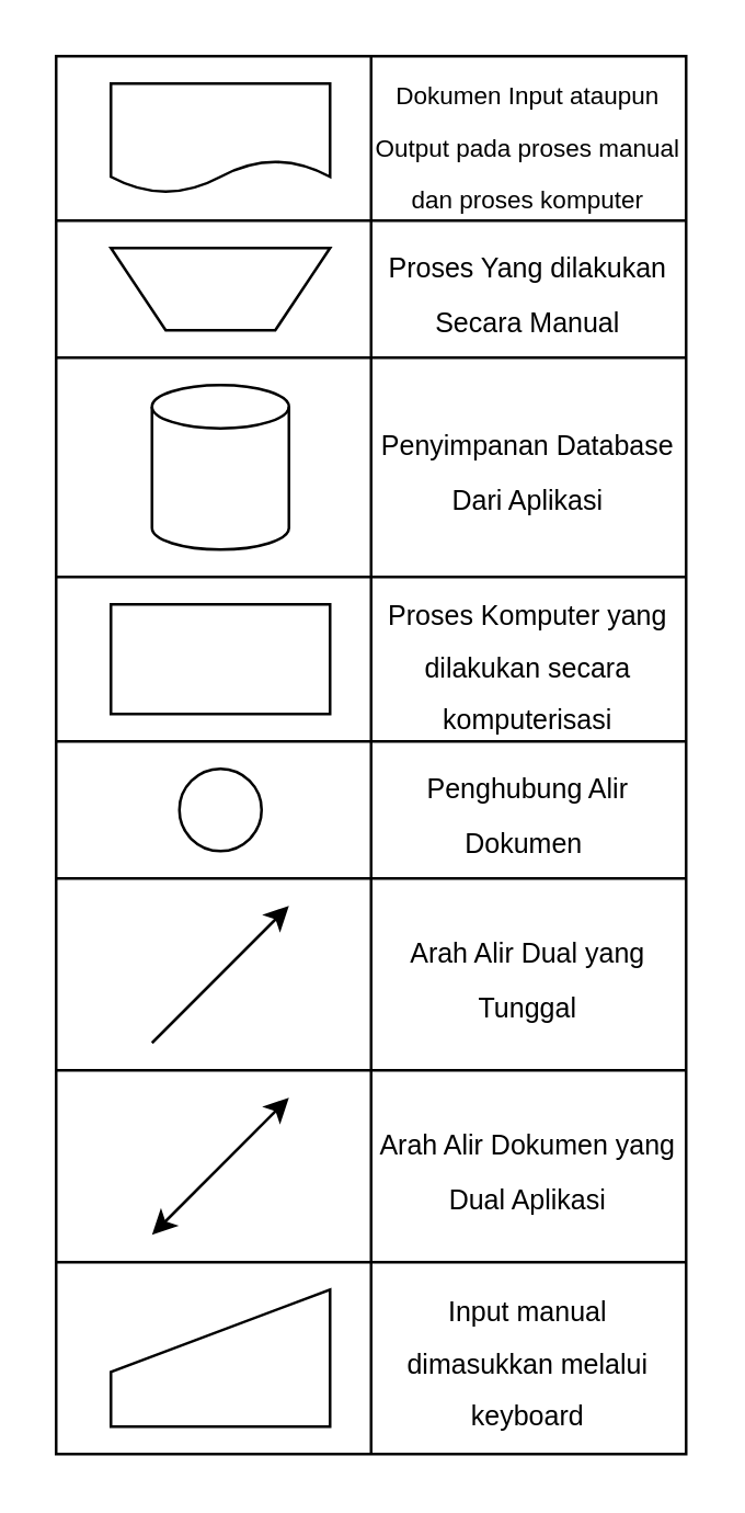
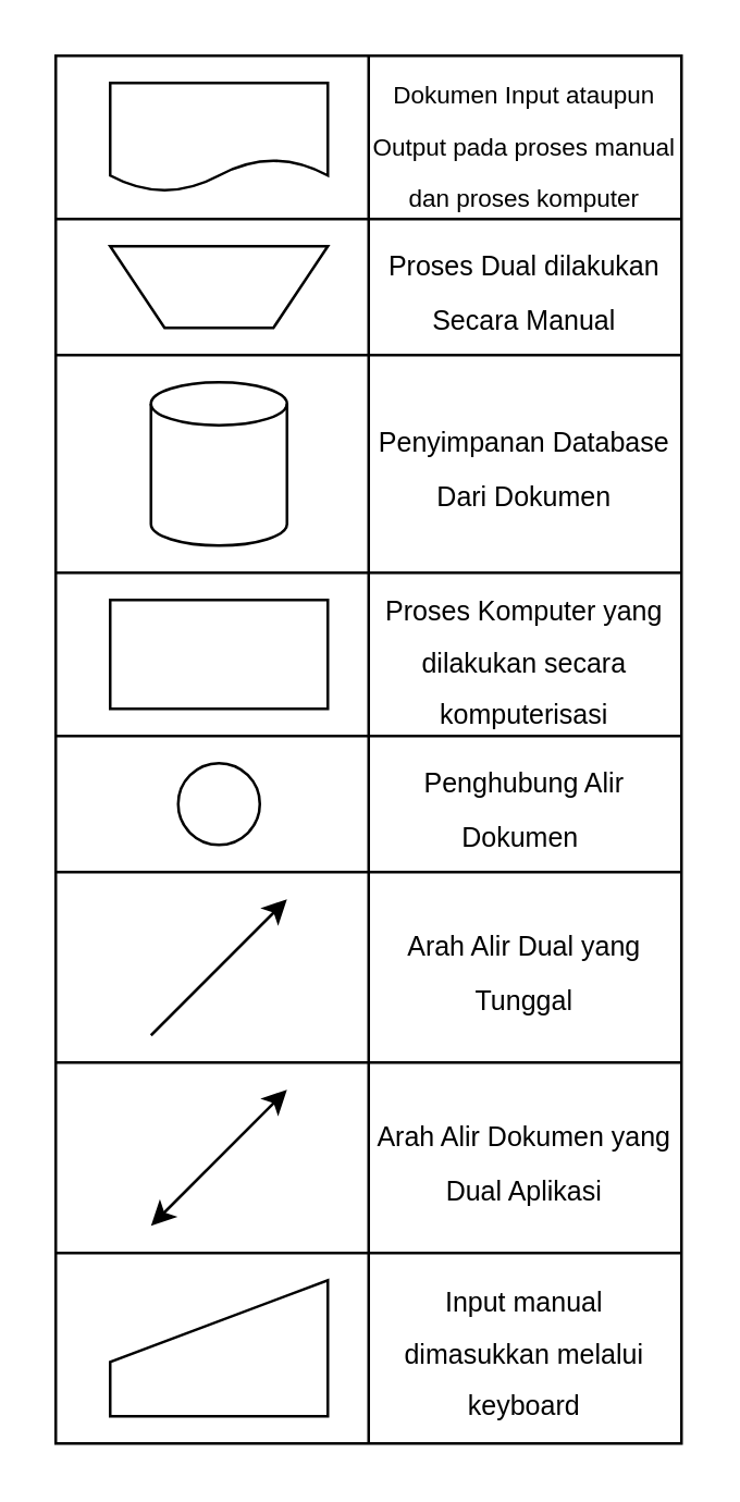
- <mxCell id="8" value="&lt;font style=&quot;font-size: 10px;&quot;&gt;Proses Yang dilakukan Secara Manual&lt;/font&gt;" style="shape=partialRectangle;html=1;whiteSpace=wrap;connectable=0;strokeColor=inherit;overflow=hidden;fillColor=none;top=0;left=0;bottom=0;right=0;pointerEvents=1;fontSize=16;" vertex="1" parent="6"><mxGeometry x="115" width="115" height="50" as="geometry"><mxRectangle width="115" height="50" as="alternateBounds" /></mxGeometry></mxCell>
+ <mxCell id="8" value="&lt;font style=&quot;font-size: 10px;&quot;&gt;Proses Dual dilakukan Secara Manual&lt;/font&gt;" style="shape=partialRectangle;html=1;whiteSpace=wrap;connectable=0;strokeColor=inherit;overflow=hidden;fillColor=none;top=0;left=0;bottom=0;right=0;pointerEvents=1;fontSize=16;" vertex="1" parent="6"><mxGeometry x="115" width="115" height="50" as="geometry"><mxRectangle width="115" height="50" as="alternateBounds" /></mxGeometry></mxCell>
- <mxCell id="11" value="&lt;font style=&quot;font-size: 10px;&quot;&gt;Penyimpanan Database Dari Aplikasi&lt;/font&gt;" style="shape=partialRectangle;html=1;whiteSpace=wrap;connectable=0;strokeColor=inherit;overflow=hidden;fillColor=none;top=0;left=0;bottom=0;right=0;pointerEvents=1;fontSize=16;" vertex="1" parent="9"><mxGeometry x="115" width="115" height="80" as="geometry"><mxRectangle width="115" height="80" as="alternateBounds" /></mxGeometry></mxCell>
+ <mxCell id="11" value="&lt;font style=&quot;font-size: 10px;&quot;&gt;Penyimpanan Database Dari Dokumen&lt;/font&gt;" style="shape=partialRectangle;html=1;whiteSpace=wrap;connectable=0;strokeColor=inherit;overflow=hidden;fillColor=none;top=0;left=0;bottom=0;right=0;pointerEvents=1;fontSize=16;" vertex="1" parent="9"><mxGeometry x="115" width="115" height="80" as="geometry"><mxRectangle width="115" height="80" as="alternateBounds" /></mxGeometry></mxCell>
